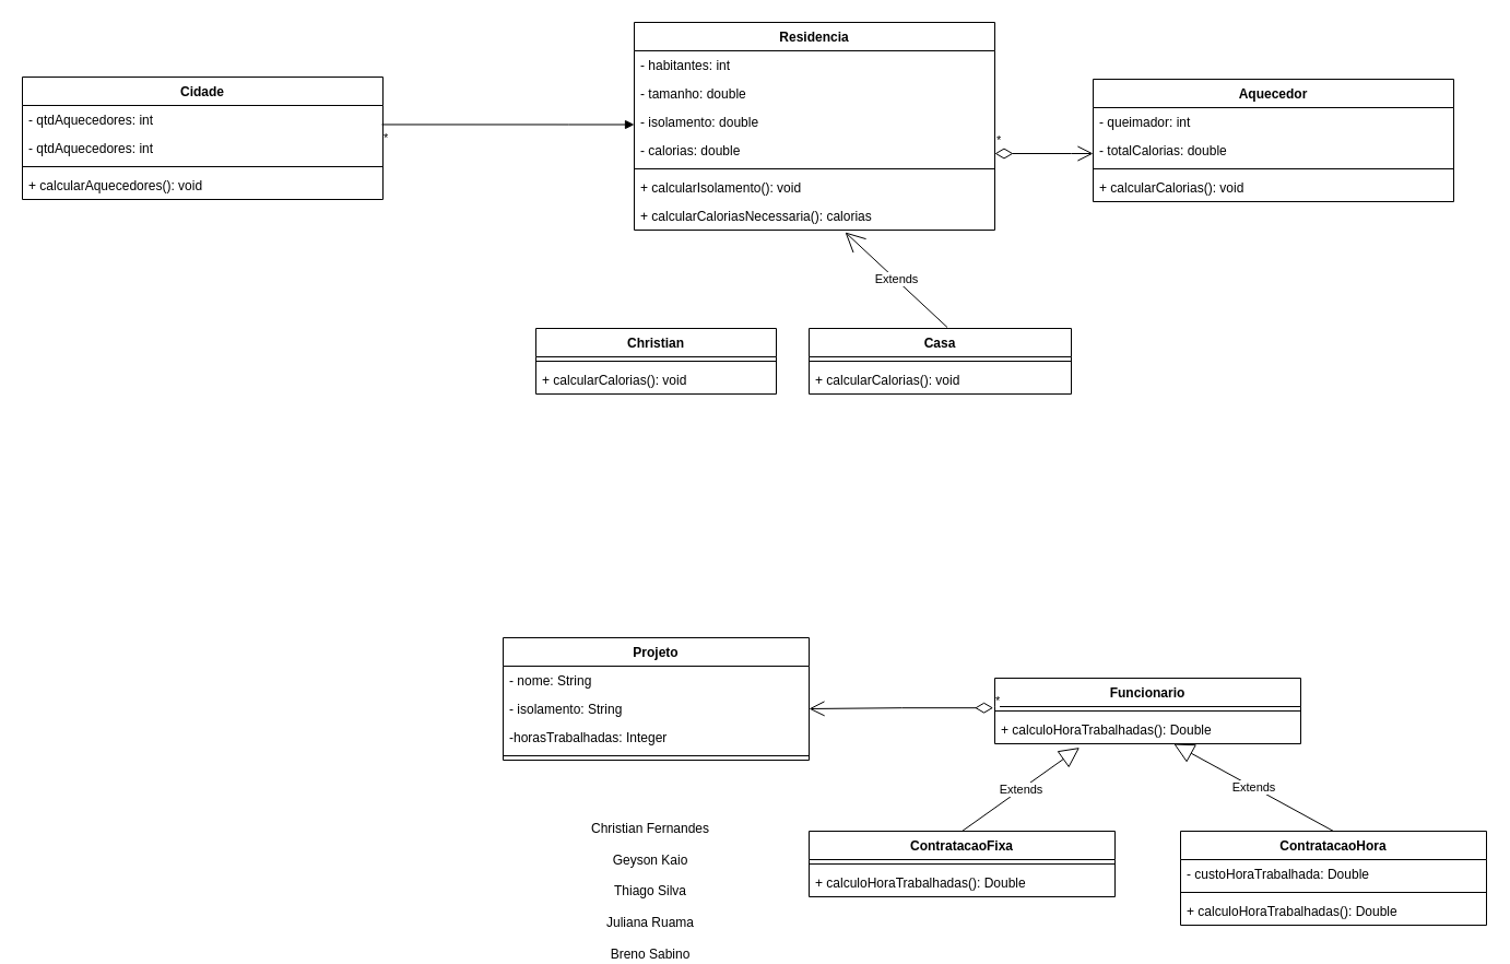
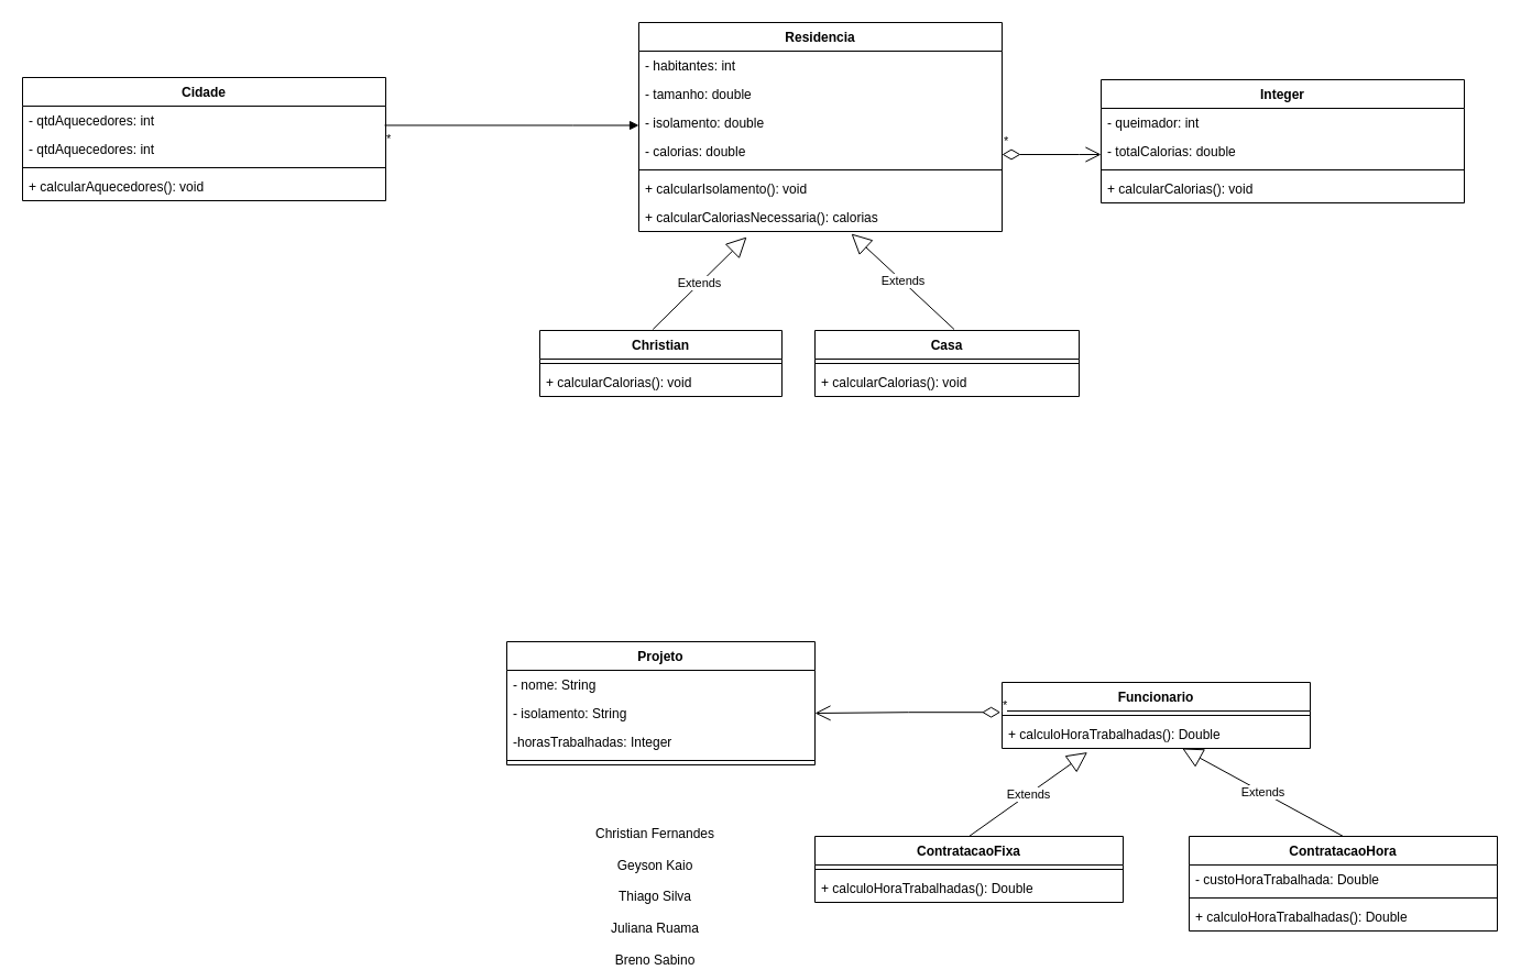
- <mxCell id="10" value="Aquecedor" style="swimlane;fontStyle=1;align=center;verticalAlign=top;childLayout=stackLayout;horizontal=1;startSize=26;horizontalStack=0;resizeParent=1;resizeParentMax=0;resizeLast=0;collapsible=1;marginBottom=0;" vertex="1" parent="1"><mxGeometry x="1000" y="72" width="330" height="112" as="geometry" /></mxCell>
+ <mxCell id="10" value="Integer" style="swimlane;fontStyle=1;align=center;verticalAlign=top;childLayout=stackLayout;horizontal=1;startSize=26;horizontalStack=0;resizeParent=1;resizeParentMax=0;resizeLast=0;collapsible=1;marginBottom=0;" vertex="1" parent="1"><mxGeometry x="1000" y="72" width="330" height="112" as="geometry" /></mxCell>
- <mxCell id="22" value="Extends" style="endArrow=open;endSize=16;endFill=0;html=1;rounded=0;exitX=0.527;exitY=-0.017;exitDx=0;exitDy=0;exitPerimeter=0;entryX=0.585;entryY=1.077;entryDx=0;entryDy=0;entryPerimeter=0;" edge="1" parent="1" source="19" target="9"><mxGeometry width="160" relative="1" as="geometry"><mxPoint x="920" y="290" as="sourcePoint" /><mxPoint x="970" y="210" as="targetPoint" /></mxGeometry></mxCell>
+ <mxCell id="22" value="Extends" style="endArrow=block;endSize=16;endFill=0;html=1;rounded=0;exitX=0.527;exitY=-0.017;exitDx=0;exitDy=0;exitPerimeter=0;entryX=0.585;entryY=1.077;entryDx=0;entryDy=0;entryPerimeter=0;" edge="1" parent="1" source="19" target="9"><mxGeometry width="160" relative="1" as="geometry"><mxPoint x="920" y="290" as="sourcePoint" /><mxPoint x="970" y="210" as="targetPoint" /></mxGeometry></mxCell>
+ <mxCell id="23" value="Extends" style="endArrow=block;endSize=16;endFill=0;html=1;rounded=0;exitX=0.467;exitY=-0.017;exitDx=0;exitDy=0;exitPerimeter=0;entryX=0.297;entryY=1.192;entryDx=0;entryDy=0;entryPerimeter=0;" edge="1" parent="1" source="16" target="9"><mxGeometry width="160" relative="1" as="geometry"><mxPoint x="810" y="210" as="sourcePoint" /><mxPoint x="970" y="210" as="targetPoint" /></mxGeometry></mxCell>
